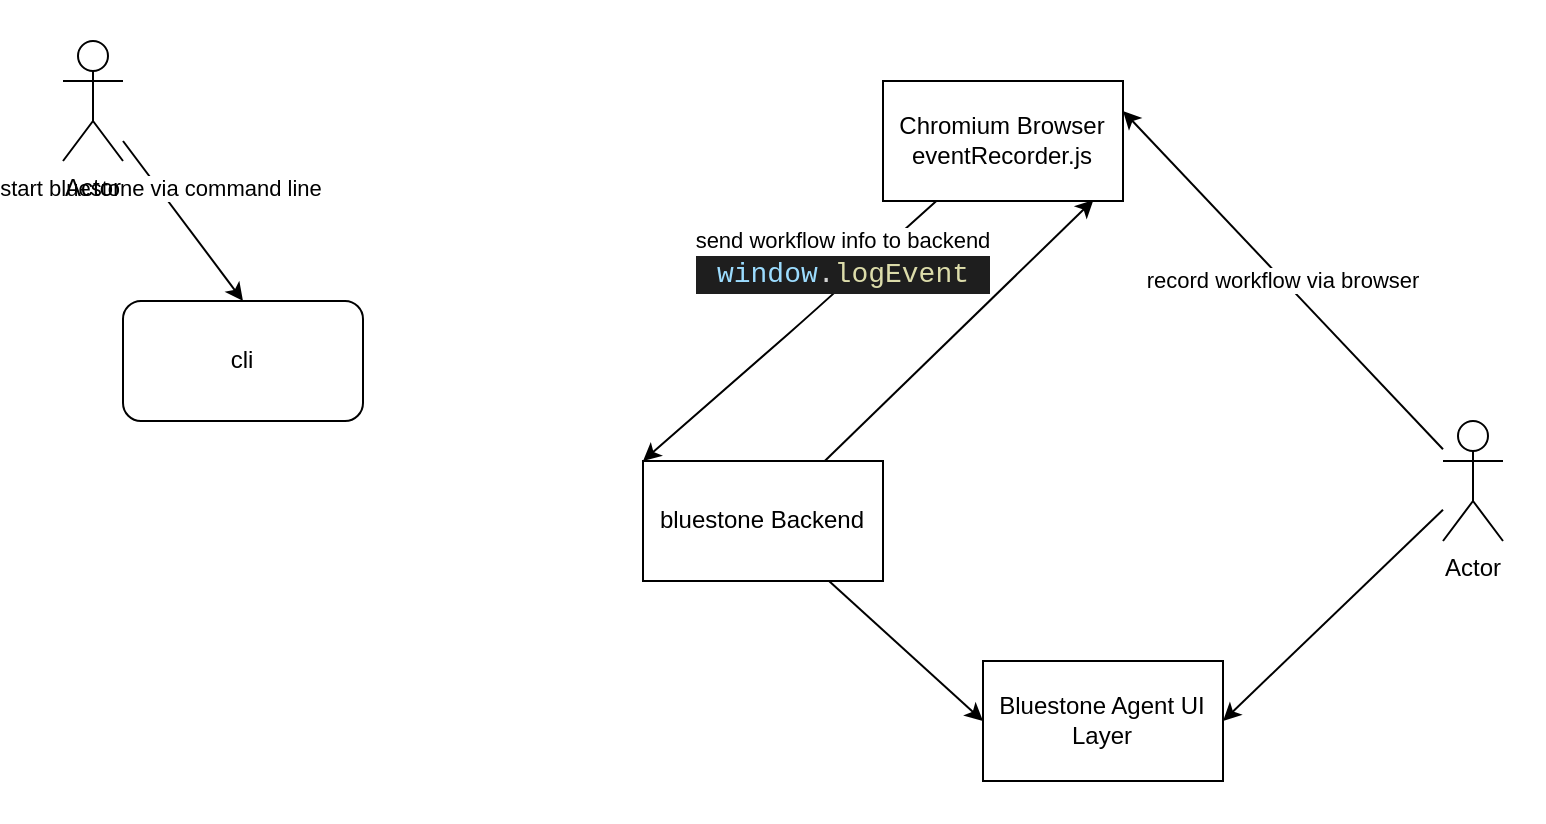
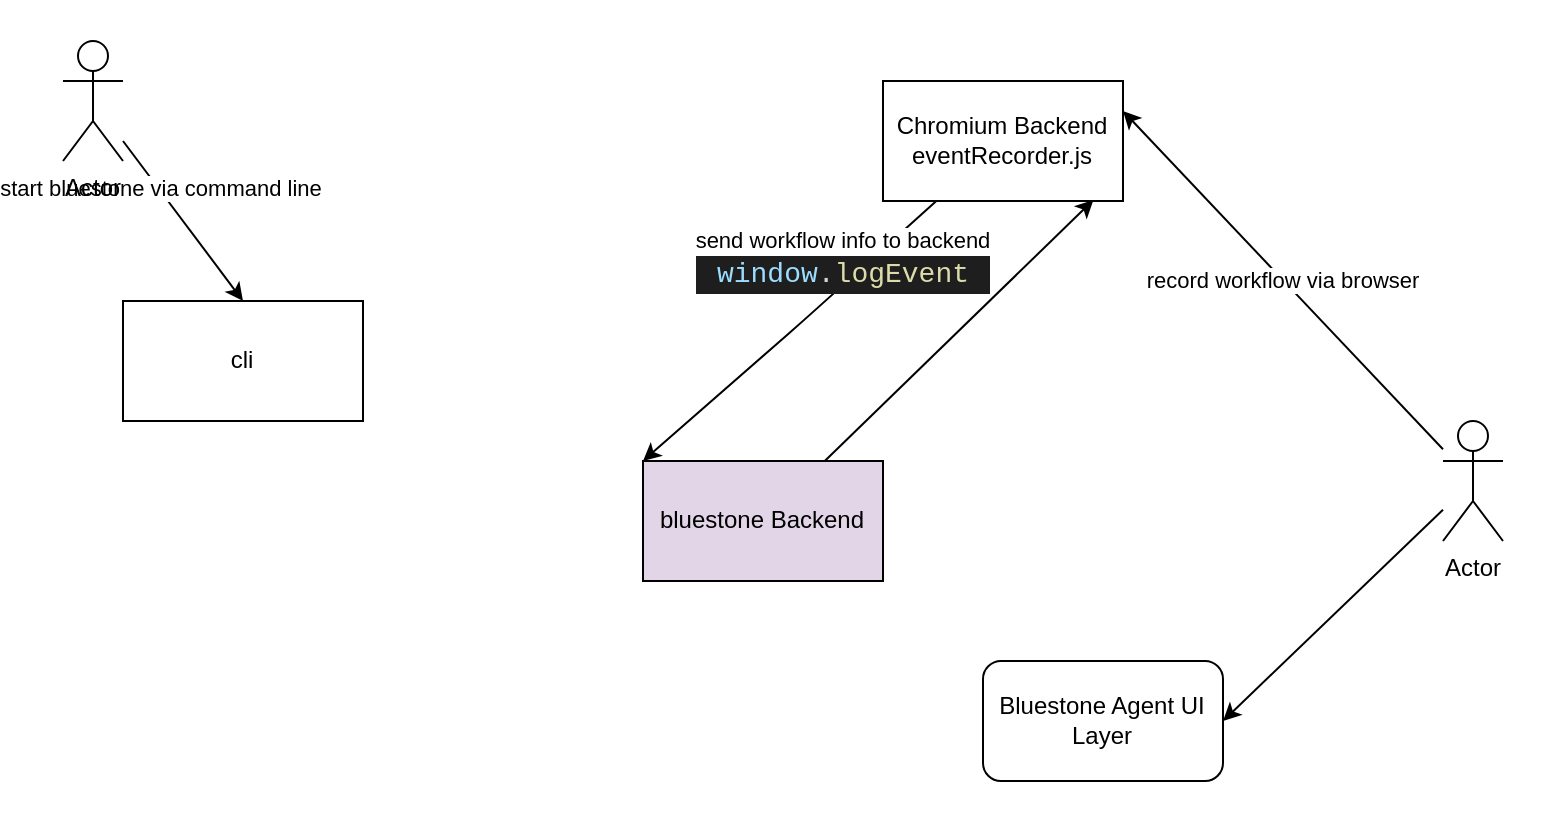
- <mxCell id="7" value="Chromium Browser&lt;br&gt;eventRecorder.js" style="rounded=0;whiteSpace=wrap;html=1;" parent="1" vertex="1"><mxGeometry x="430" y="40" width="120" height="60" as="geometry" /></mxCell>
+ <mxCell id="7" value="Chromium Backend&lt;br&gt;eventRecorder.js" style="rounded=0;whiteSpace=wrap;html=1;" parent="1" vertex="1"><mxGeometry x="430" y="40" width="120" height="60" as="geometry" /></mxCell>
- <mxCell id="2" value="cli" style="whiteSpace=wrap;html=1;rounded=1;" parent="1" vertex="1"><mxGeometry x="50" y="150" width="120" height="60" as="geometry" /></mxCell>
+ <mxCell id="2" value="cli" style="rounded=0;whiteSpace=wrap;html=1;" parent="1" vertex="1"><mxGeometry x="50" y="150" width="120" height="60" as="geometry" /></mxCell>
- <mxCell id="5" value="bluestone Backend" style="rounded=0;whiteSpace=wrap;html=1;" parent="1" vertex="1"><mxGeometry x="310" y="230" width="120" height="60" as="geometry" /></mxCell>
+ <mxCell id="5" value="bluestone Backend" style="rounded=0;whiteSpace=wrap;html=1;fillColor=#e1d5e7;" parent="1" vertex="1"><mxGeometry x="310" y="230" width="120" height="60" as="geometry" /></mxCell>
- <mxCell id="4" style="edgeStyle=none;html=1;entryX=0;entryY=0.5;entryDx=0;entryDy=0;" parent="1" source="5" target="14" edge="1"><mxGeometry relative="1" as="geometry" /></mxCell>
- <mxCell id="14" value="Bluestone Agent UI Layer" style="rounded=0;whiteSpace=wrap;html=1;" parent="1" vertex="1"><mxGeometry x="480" y="330" width="120" height="60" as="geometry" /></mxCell>
+ <mxCell id="14" value="Bluestone Agent UI Layer" style="whiteSpace=wrap;html=1;rounded=1;" parent="1" vertex="1"><mxGeometry x="480" y="330" width="120" height="60" as="geometry" /></mxCell>
